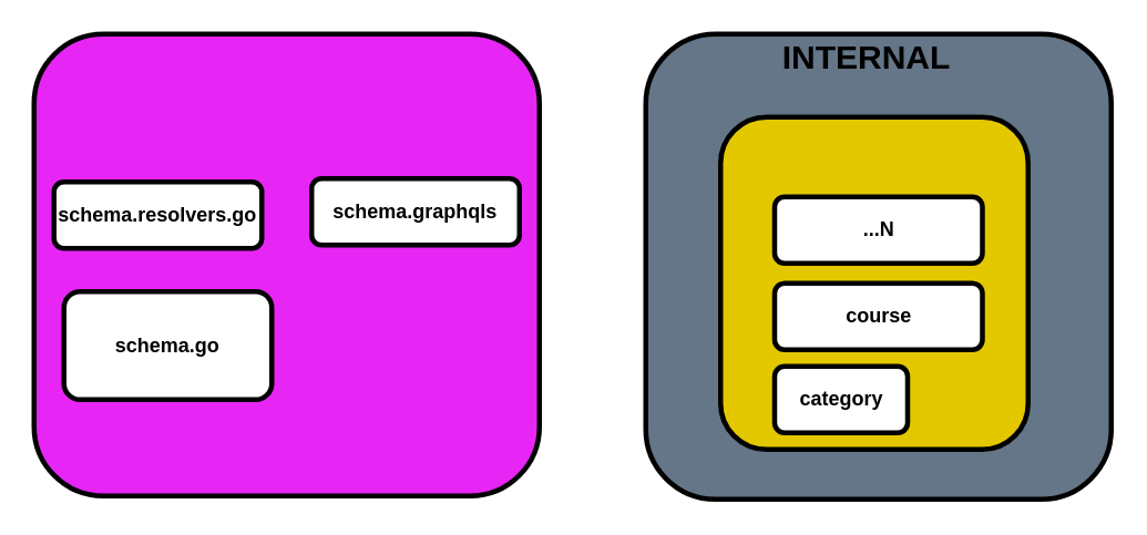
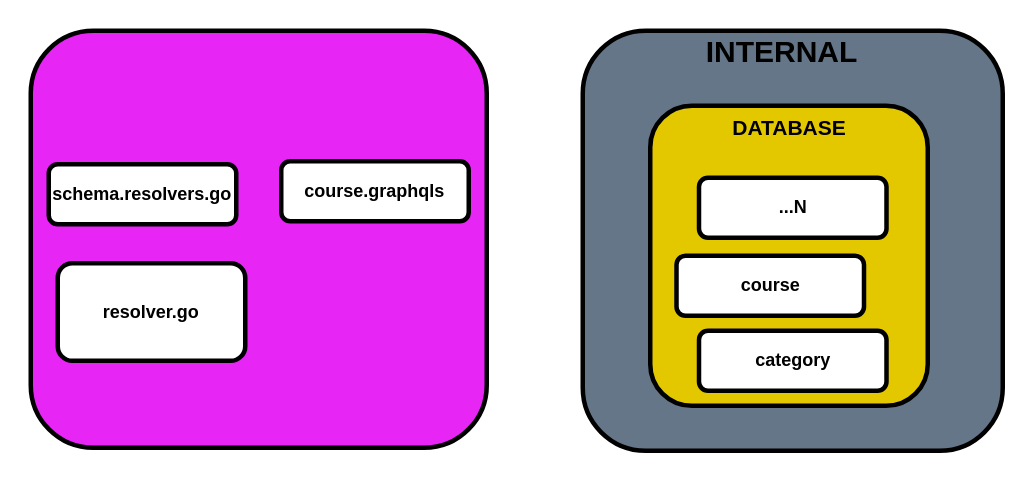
+ <mxCell id="5" value="&lt;b&gt;DATABASE&lt;/b&gt;" style="text;html=1;strokeColor=none;fillColor=none;align=center;verticalAlign=middle;whiteSpace=wrap;rounded=0;fontSize=14;strokeWidth=3;" parent="1" vertex="1"><mxGeometry x="470.5" y="75" width="110" height="20" as="geometry" /></mxCell>
- <mxCell id="7" value="&lt;b&gt;schema.graphqls&lt;/b&gt;" style="rounded=1;whiteSpace=wrap;html=1;strokeWidth=3;strokeColor=#000000;" parent="1" vertex="1"><mxGeometry x="187" y="107" width="125" height="40" as="geometry" /></mxCell>
+ <mxCell id="7" value="&lt;b&gt;course.graphqls&lt;/b&gt;" style="rounded=1;whiteSpace=wrap;html=1;strokeWidth=3;strokeColor=#000000;" parent="1" vertex="1"><mxGeometry x="187" y="107" width="125" height="40" as="geometry" /></mxCell>
- <mxCell id="10" value="&lt;b&gt;course&lt;/b&gt;" style="rounded=1;whiteSpace=wrap;html=1;strokeWidth=3;strokeColor=#000000;" parent="1" vertex="1"><mxGeometry x="465.5" y="170" width="125" height="40" as="geometry" /></mxCell>
+ <mxCell id="10" value="&lt;b&gt;course&lt;/b&gt;" style="rounded=1;whiteSpace=wrap;html=1;strokeWidth=3;strokeColor=#000000;" parent="1" vertex="1"><mxGeometry x="450.5" y="170" width="125" height="40" as="geometry" /></mxCell>
- <mxCell id="9" value="&lt;b&gt;schema.go&lt;/b&gt;" style="rounded=1;whiteSpace=wrap;html=1;strokeWidth=3;strokeColor=#000000;" parent="1" vertex="1"><mxGeometry x="38" y="175" width="125" height="65" as="geometry" /></mxCell>
+ <mxCell id="9" value="&lt;b&gt;resolver.go&lt;/b&gt;" style="rounded=1;whiteSpace=wrap;html=1;strokeWidth=3;strokeColor=#000000;" parent="1" vertex="1"><mxGeometry x="38" y="175" width="125" height="65" as="geometry" /></mxCell>
- <mxCell id="11" value="&lt;b&gt;category&lt;/b&gt;" style="rounded=1;whiteSpace=wrap;html=1;strokeWidth=3;strokeColor=#000000;" parent="1" vertex="1"><mxGeometry x="465.5" y="220" width="80" height="40" as="geometry" /></mxCell>
+ <mxCell id="11" value="&lt;b&gt;category&lt;/b&gt;" style="rounded=1;whiteSpace=wrap;html=1;strokeWidth=3;strokeColor=#000000;" parent="1" vertex="1"><mxGeometry x="465.5" y="220" width="125" height="40" as="geometry" /></mxCell>
